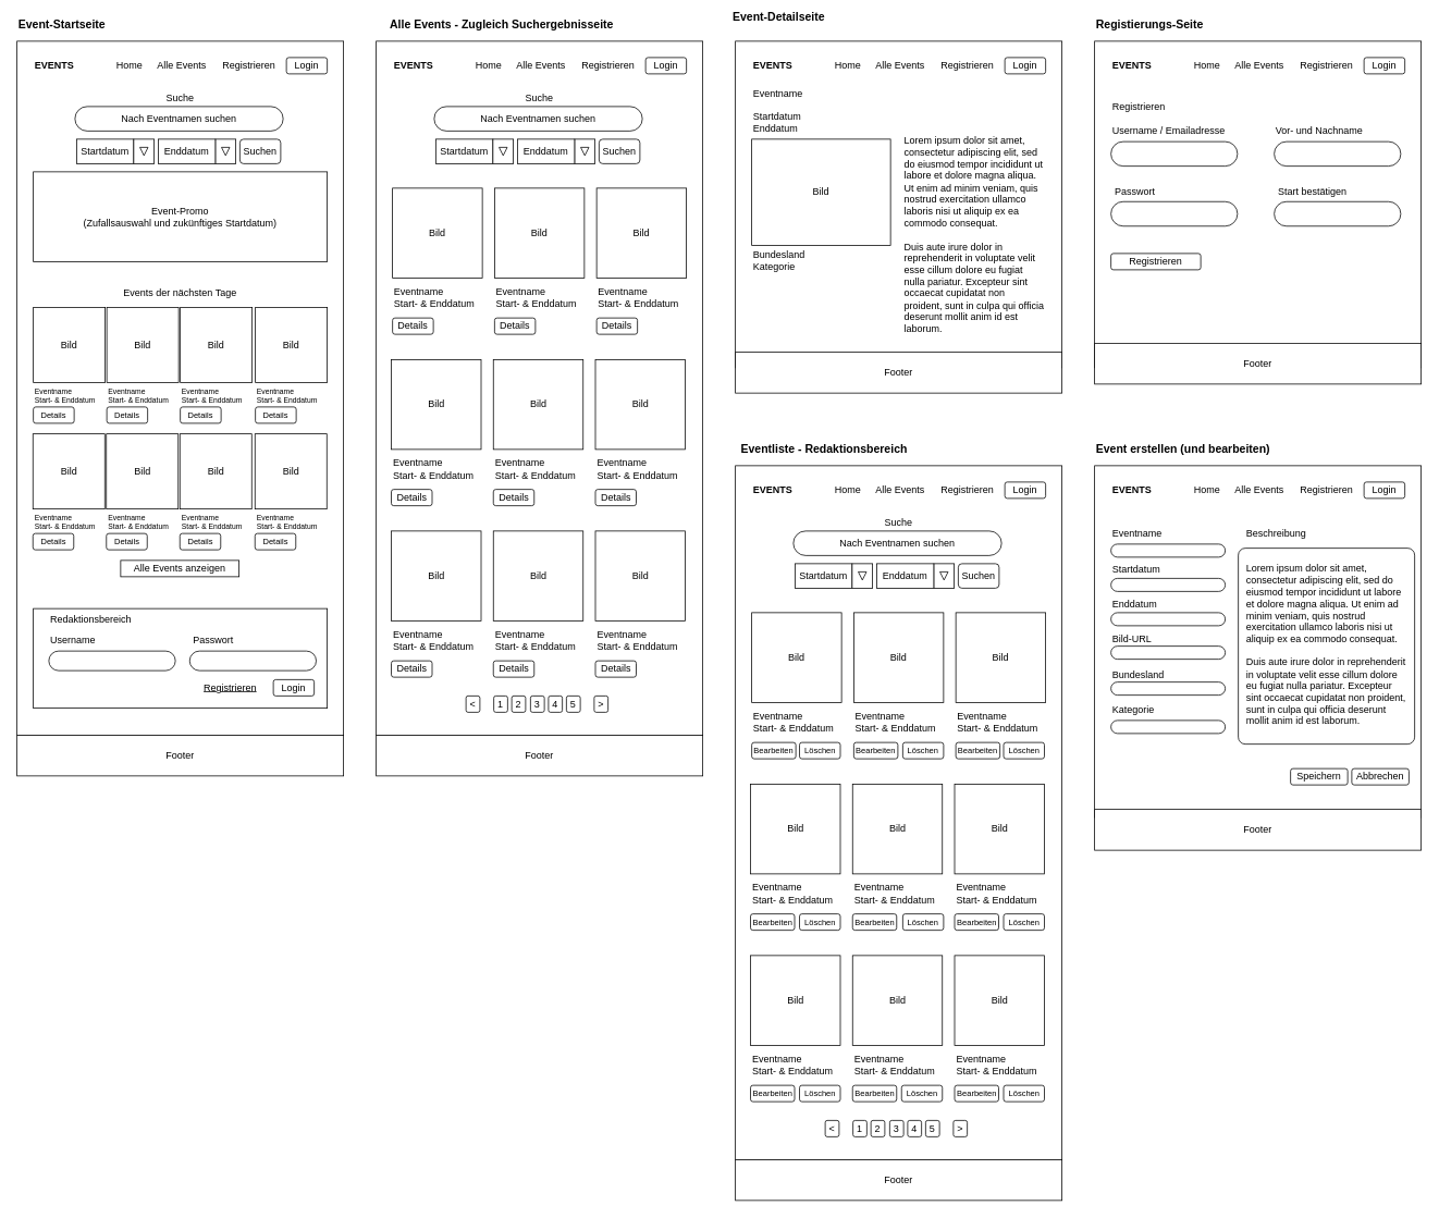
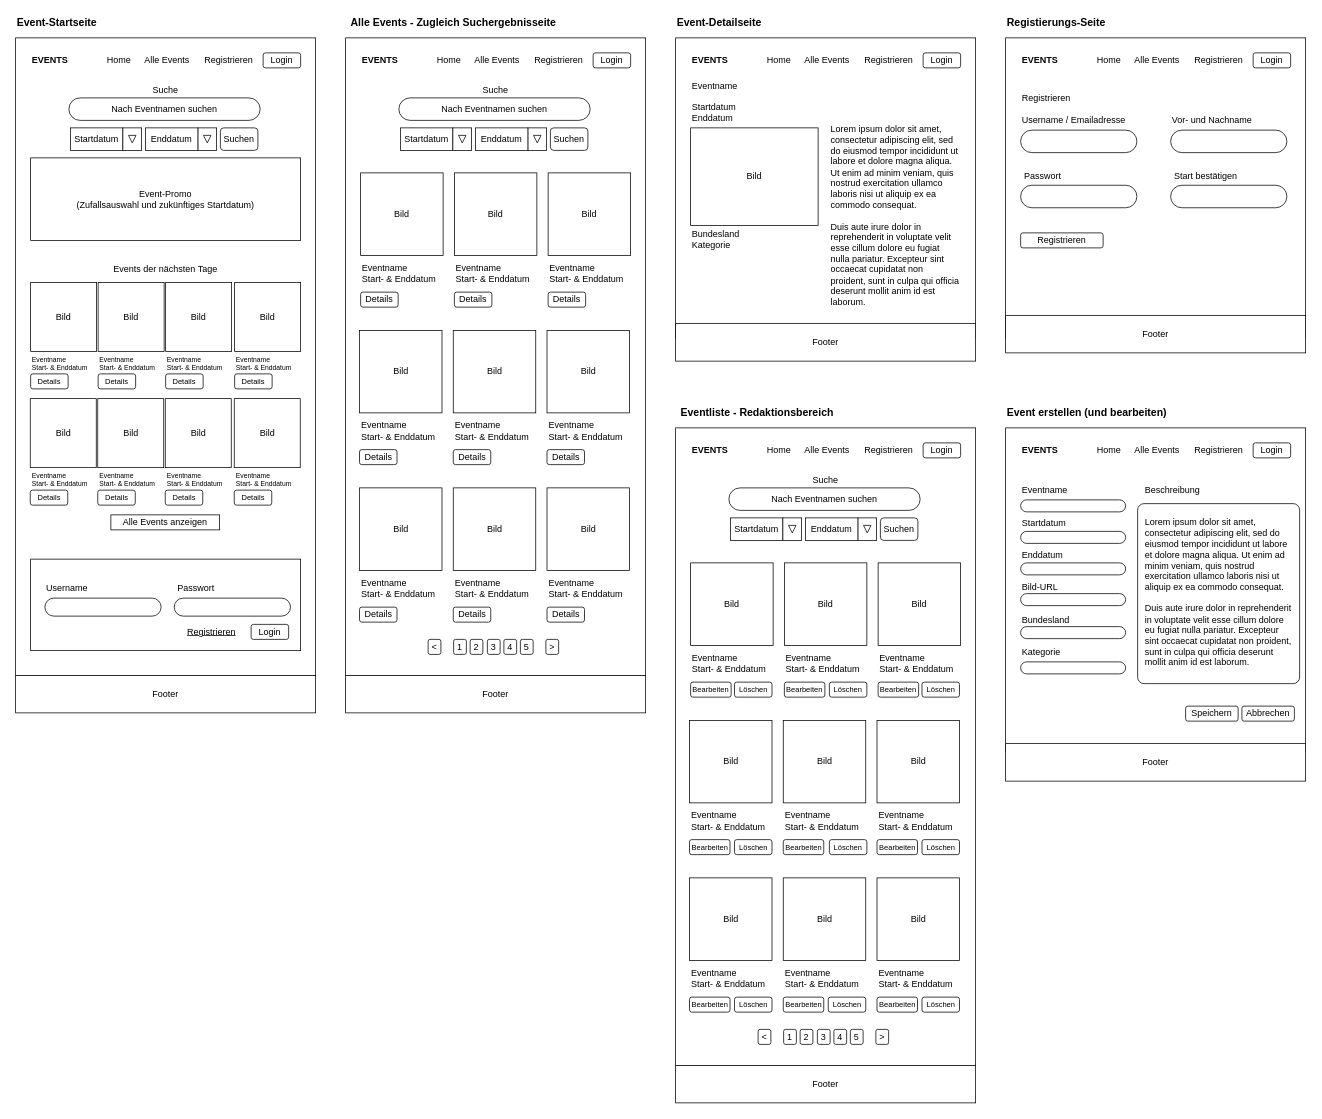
- <mxCell id="101" value="&lt;span style=&quot;font-size: 14px&quot;&gt;&lt;b&gt;Event-Detailseite&lt;/b&gt;&lt;/span&gt;" style="text;html=1;strokeColor=none;fillColor=none;align=left;verticalAlign=middle;whiteSpace=wrap;rounded=0;" parent="1" vertex="1"><mxGeometry x="895" y="10" width="385" height="20" as="geometry" /></mxCell>
+ <mxCell id="101" value="&lt;span style=&quot;font-size: 14px&quot;&gt;&lt;b&gt;Event-Detailseite&lt;/b&gt;&lt;/span&gt;" style="text;html=1;strokeColor=none;fillColor=none;align=left;verticalAlign=middle;whiteSpace=wrap;rounded=0;" parent="1" vertex="1"><mxGeometry x="900" y="20" width="385" height="20" as="geometry" /></mxCell>
- <mxCell id="100" value="&lt;span style=&quot;font-size: 14px&quot;&gt;&lt;b&gt;Alle Events - Zugleich Suchergebnisseite&lt;/b&gt;&lt;/span&gt;" style="text;html=1;strokeColor=none;fillColor=none;align=left;verticalAlign=middle;whiteSpace=wrap;rounded=0;" parent="1" vertex="1"><mxGeometry x="475" y="20" width="385" height="20" as="geometry" /></mxCell>
+ <mxCell id="100" value="&lt;span style=&quot;font-size: 14px&quot;&gt;&lt;b&gt;Alle Events - Zugleich Suchergebnisseite&lt;/b&gt;&lt;/span&gt;" style="text;html=1;strokeColor=none;fillColor=none;align=left;verticalAlign=middle;whiteSpace=wrap;rounded=0;" parent="1" vertex="1"><mxGeometry x="465" y="20" width="385" height="20" as="geometry" /></mxCell>
- <mxCell id="28" value="Redaktionsbereich" style="text;html=1;strokeColor=none;fillColor=none;align=left;verticalAlign=middle;whiteSpace=wrap;rounded=0;" parent="1" vertex="1"><mxGeometry x="59" y="749" width="110" height="20" as="geometry" /></mxCell>
